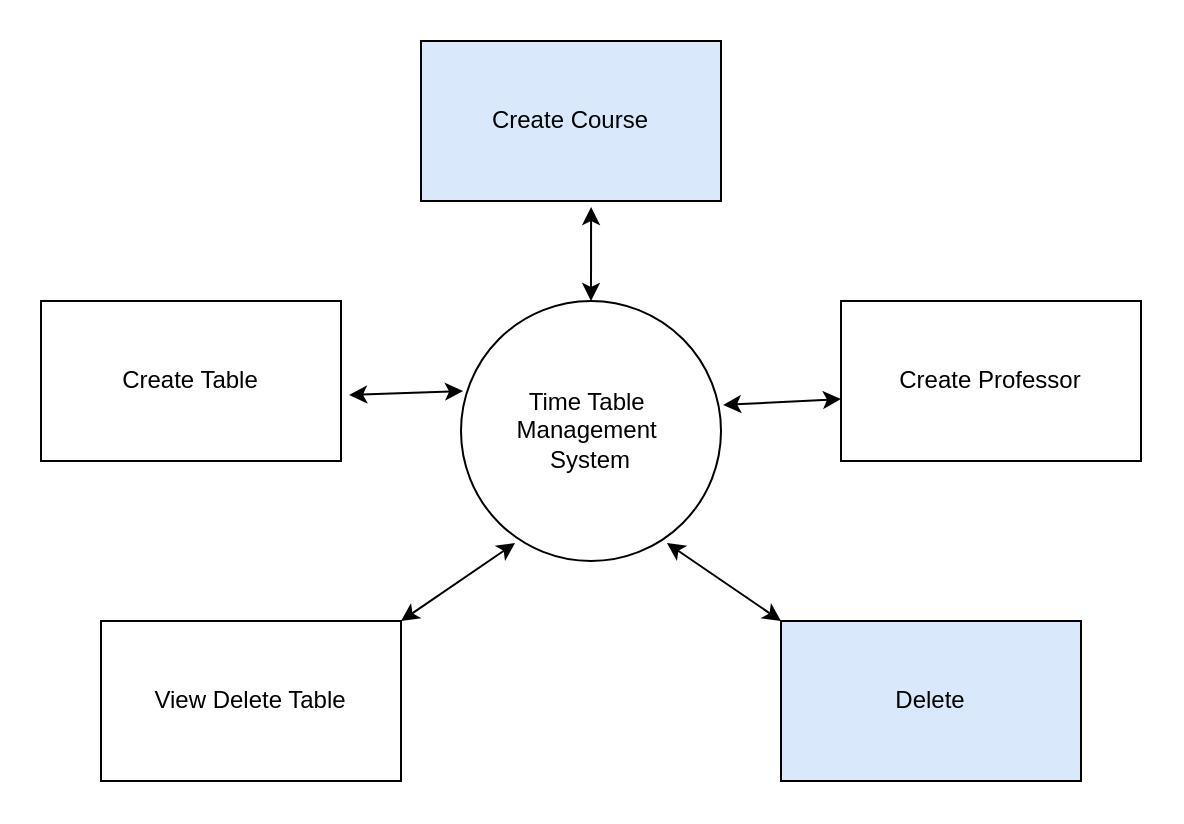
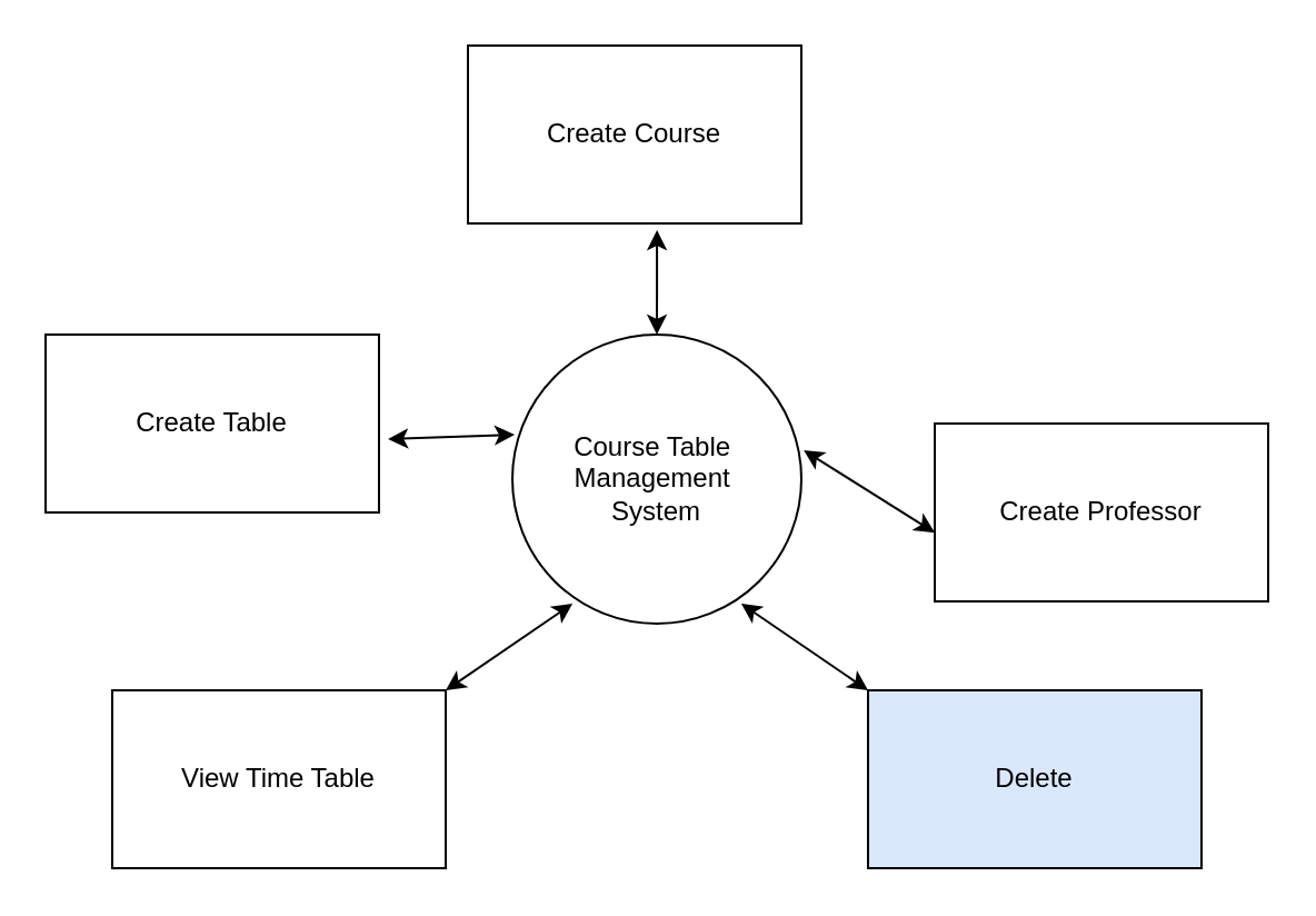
- <mxCell id="5" value="Create Course" style="rounded=0;whiteSpace=wrap;html=1;fillColor=#dae8fc;" vertex="1" parent="1"><mxGeometry x="210" y="20" width="150" height="80" as="geometry" /></mxCell>
+ <mxCell id="5" value="Create Course" style="rounded=0;whiteSpace=wrap;html=1;" vertex="1" parent="1"><mxGeometry x="210" y="20" width="150" height="80" as="geometry" /></mxCell>
- <mxCell id="6" value="Create Professor" style="rounded=0;whiteSpace=wrap;html=1;" vertex="1" parent="1"><mxGeometry x="420" y="150" width="150" height="80" as="geometry" /></mxCell>
+ <mxCell id="6" value="Create Professor" style="rounded=0;whiteSpace=wrap;html=1;" vertex="1" parent="1"><mxGeometry x="420" y="190" width="150" height="80" as="geometry" /></mxCell>
- <mxCell id="3" value="Time Table&amp;nbsp;&lt;br&gt;Management&amp;nbsp;&lt;br&gt;System" style="ellipse;whiteSpace=wrap;html=1;aspect=fixed;" vertex="1" parent="1"><mxGeometry x="230" y="150" width="130" height="130" as="geometry" /></mxCell>
+ <mxCell id="3" value="Course Table&amp;nbsp;&lt;br&gt;Management&amp;nbsp;&lt;br&gt;System" style="ellipse;whiteSpace=wrap;html=1;aspect=fixed;" vertex="1" parent="1"><mxGeometry x="230" y="150" width="130" height="130" as="geometry" /></mxCell>
- <mxCell id="4" value="View Delete Table" style="rounded=0;whiteSpace=wrap;html=1;" vertex="1" parent="1"><mxGeometry x="50" y="310" width="150" height="80" as="geometry" /></mxCell>
+ <mxCell id="4" value="View Time Table" style="rounded=0;whiteSpace=wrap;html=1;" vertex="1" parent="1"><mxGeometry x="50" y="310" width="150" height="80" as="geometry" /></mxCell>
